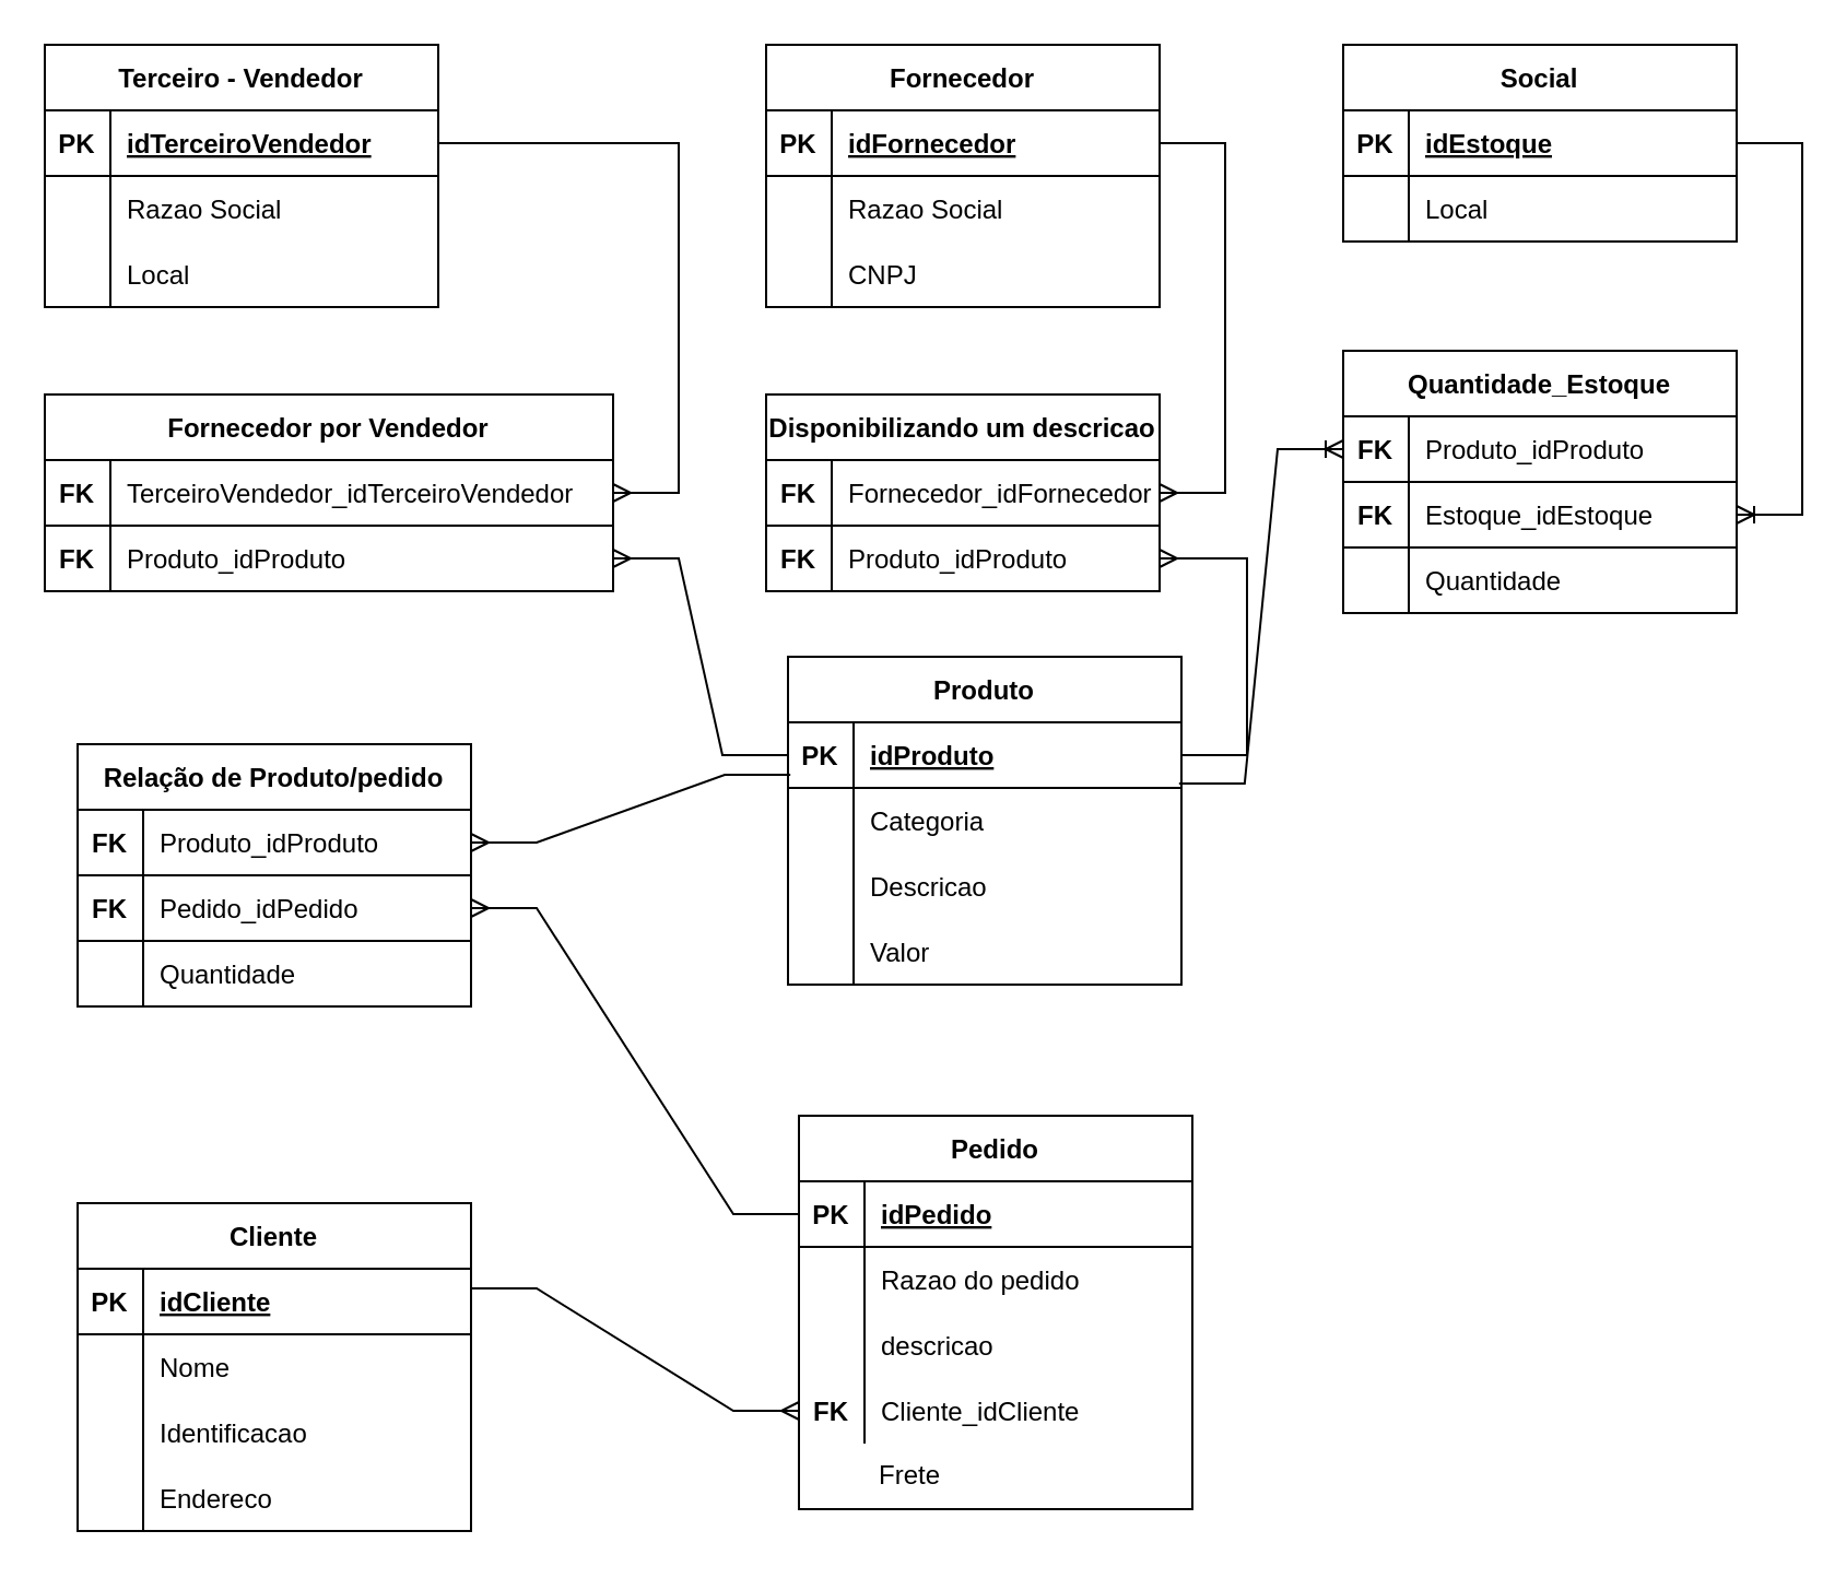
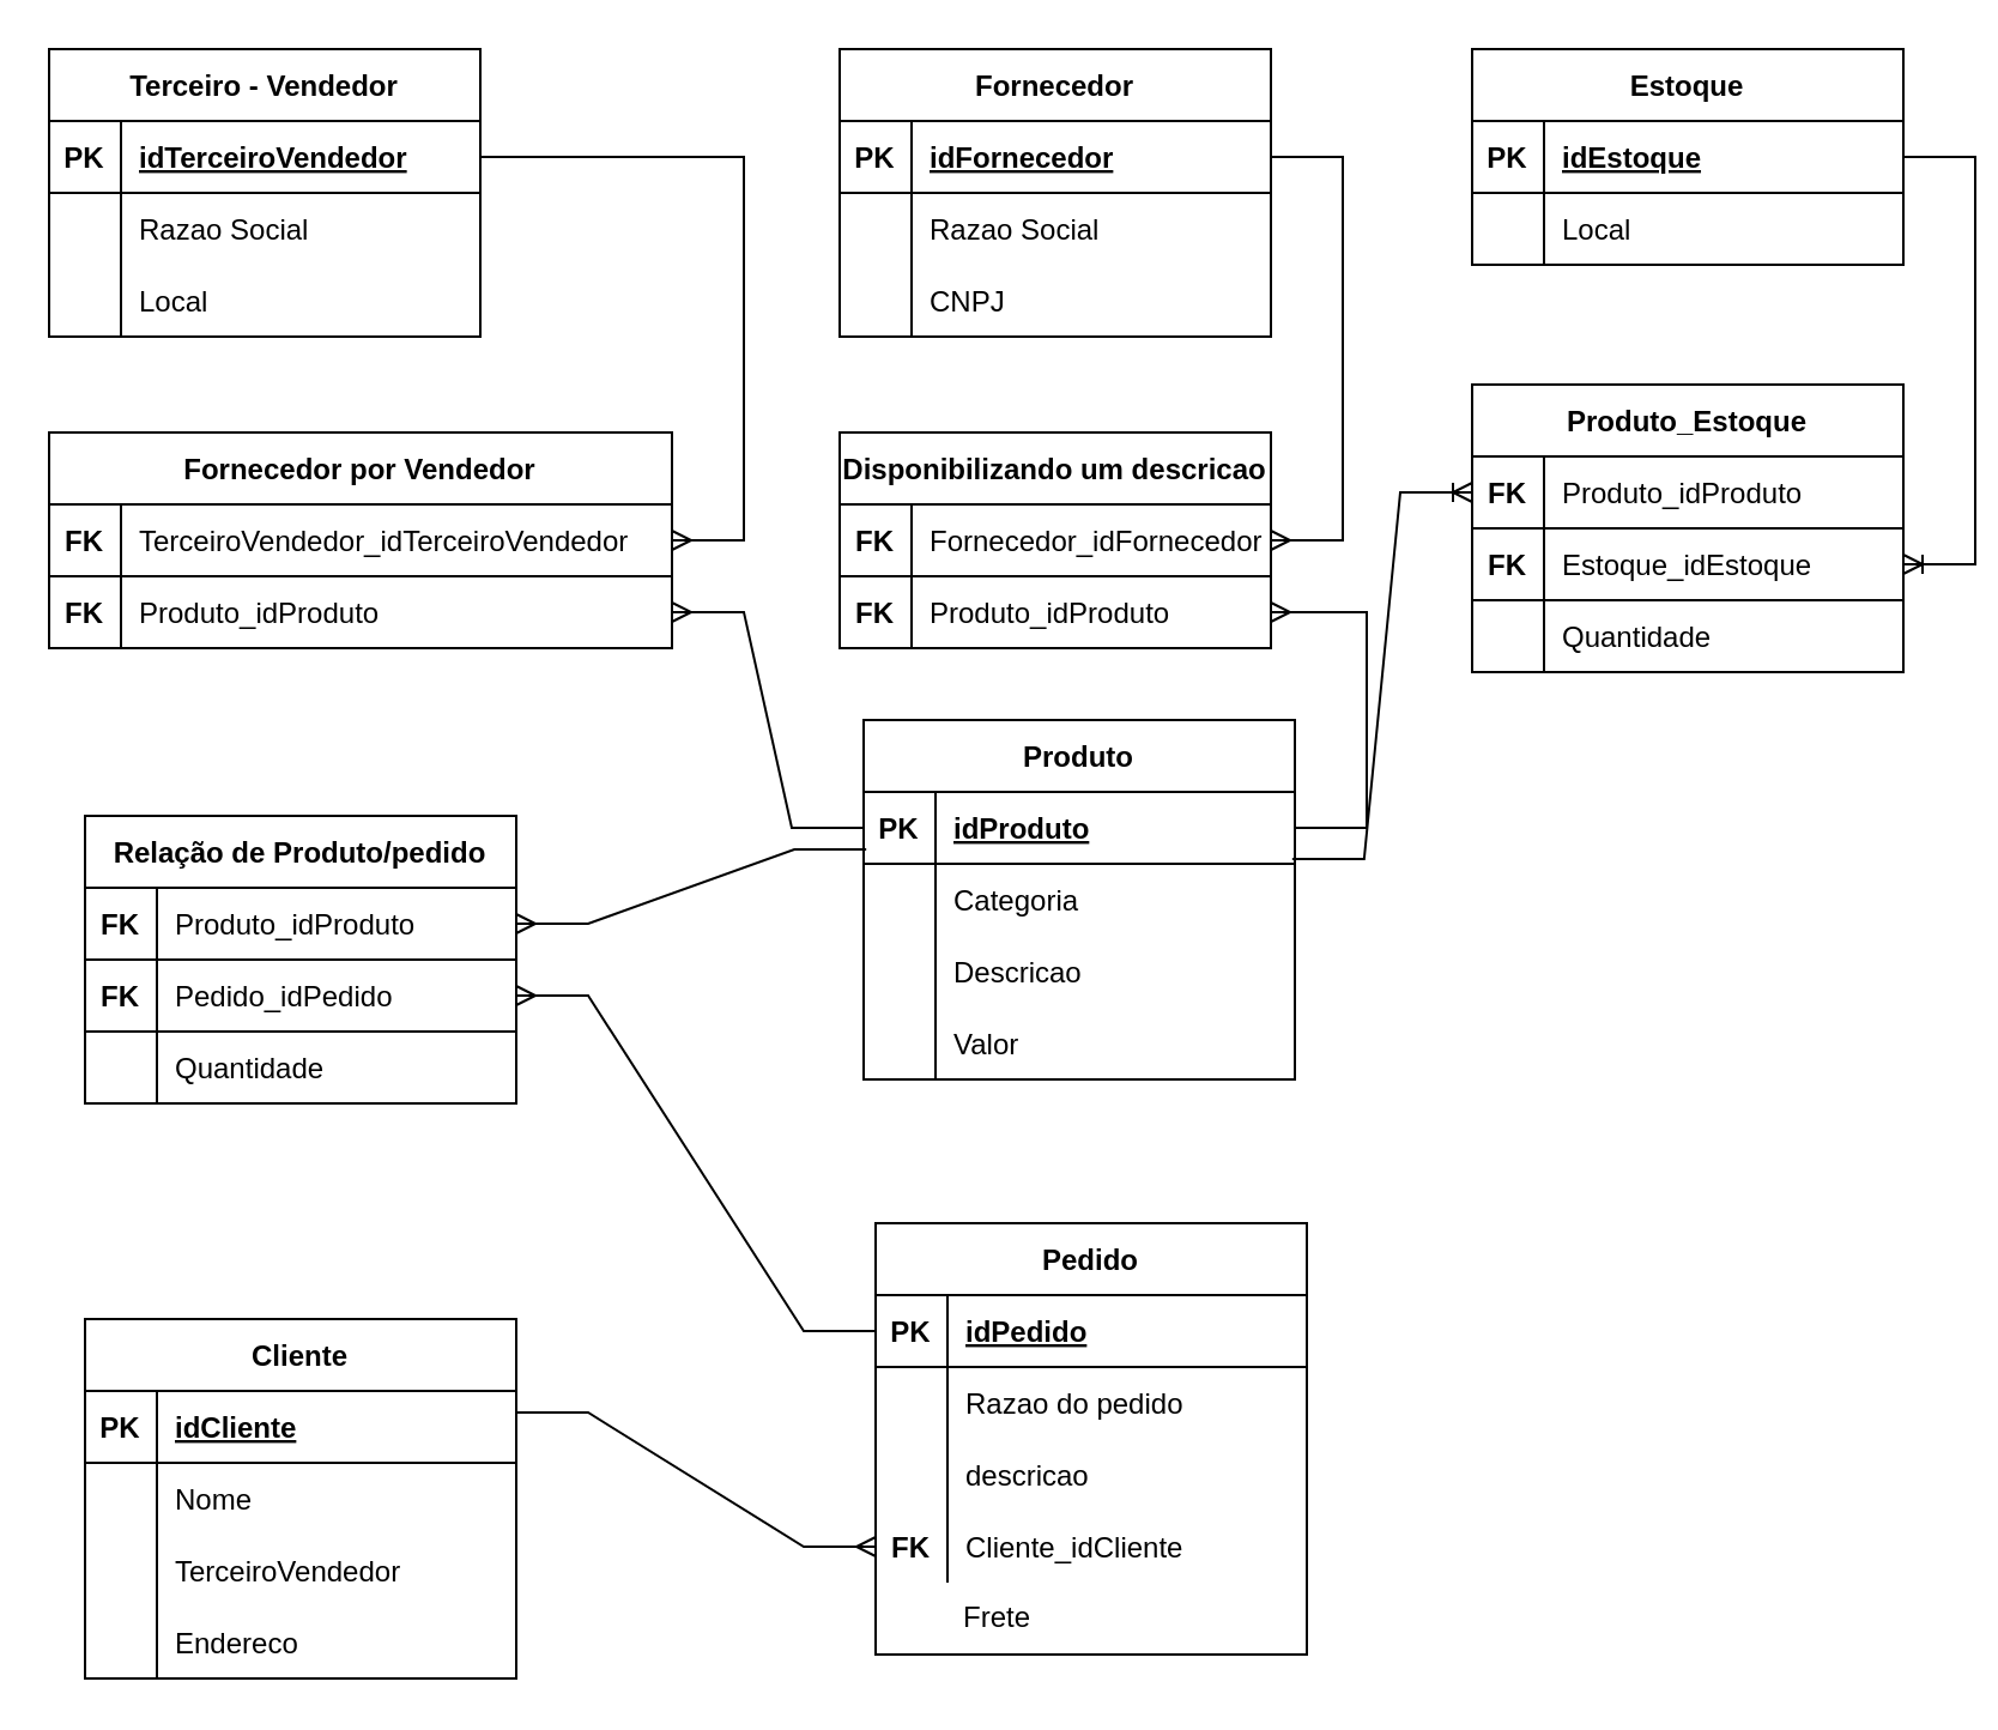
- <mxCell id="53" value="Social" style="shape=table;startSize=30;container=1;collapsible=1;childLayout=tableLayout;fixedRows=1;rowLines=0;fontStyle=1;align=center;resizeLast=1;strokeColor=default;fillColor=none;" vertex="1" parent="1"><mxGeometry x="614" y="20" width="180" height="90" as="geometry" /></mxCell>
+ <mxCell id="53" value="Estoque" style="shape=table;startSize=30;container=1;collapsible=1;childLayout=tableLayout;fixedRows=1;rowLines=0;fontStyle=1;align=center;resizeLast=1;strokeColor=default;fillColor=none;" vertex="1" parent="1"><mxGeometry x="614" y="20" width="180" height="90" as="geometry" /></mxCell>
- <mxCell id="60" value="Quantidade_Estoque" style="shape=table;startSize=30;container=1;collapsible=1;childLayout=tableLayout;fixedRows=1;rowLines=0;fontStyle=1;align=center;resizeLast=1;strokeColor=default;fillColor=none;" vertex="1" parent="1"><mxGeometry x="614" y="160" width="180" height="120" as="geometry"><mxRectangle x="613" y="420" width="140" height="30" as="alternateBounds" /></mxGeometry></mxCell>
+ <mxCell id="60" value="Produto_Estoque" style="shape=table;startSize=30;container=1;collapsible=1;childLayout=tableLayout;fixedRows=1;rowLines=0;fontStyle=1;align=center;resizeLast=1;strokeColor=default;fillColor=none;" vertex="1" parent="1"><mxGeometry x="614" y="160" width="180" height="120" as="geometry"><mxRectangle x="613" y="420" width="140" height="30" as="alternateBounds" /></mxGeometry></mxCell>
- <mxCell id="95" value="Identificacao" style="shape=partialRectangle;connectable=0;fillColor=none;top=0;left=0;bottom=0;right=0;align=left;spacingLeft=6;overflow=hidden;strokeColor=default;" vertex="1" parent="93"><mxGeometry x="30" width="150" height="30" as="geometry"><mxRectangle width="150" height="30" as="alternateBounds" /></mxGeometry></mxCell>
+ <mxCell id="95" value="TerceiroVendedor" style="shape=partialRectangle;connectable=0;fillColor=none;top=0;left=0;bottom=0;right=0;align=left;spacingLeft=6;overflow=hidden;strokeColor=default;" vertex="1" parent="93"><mxGeometry x="30" width="150" height="30" as="geometry"><mxRectangle width="150" height="30" as="alternateBounds" /></mxGeometry></mxCell>
